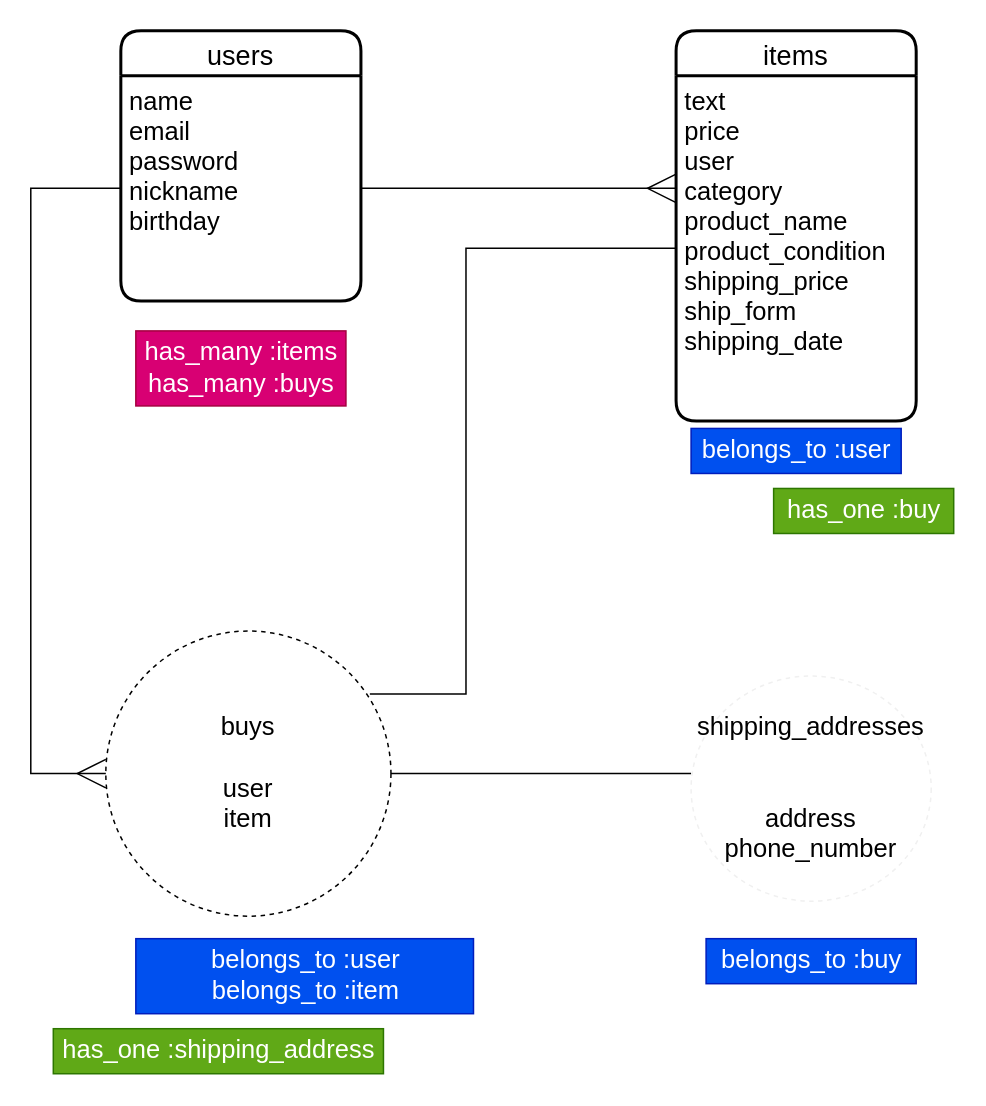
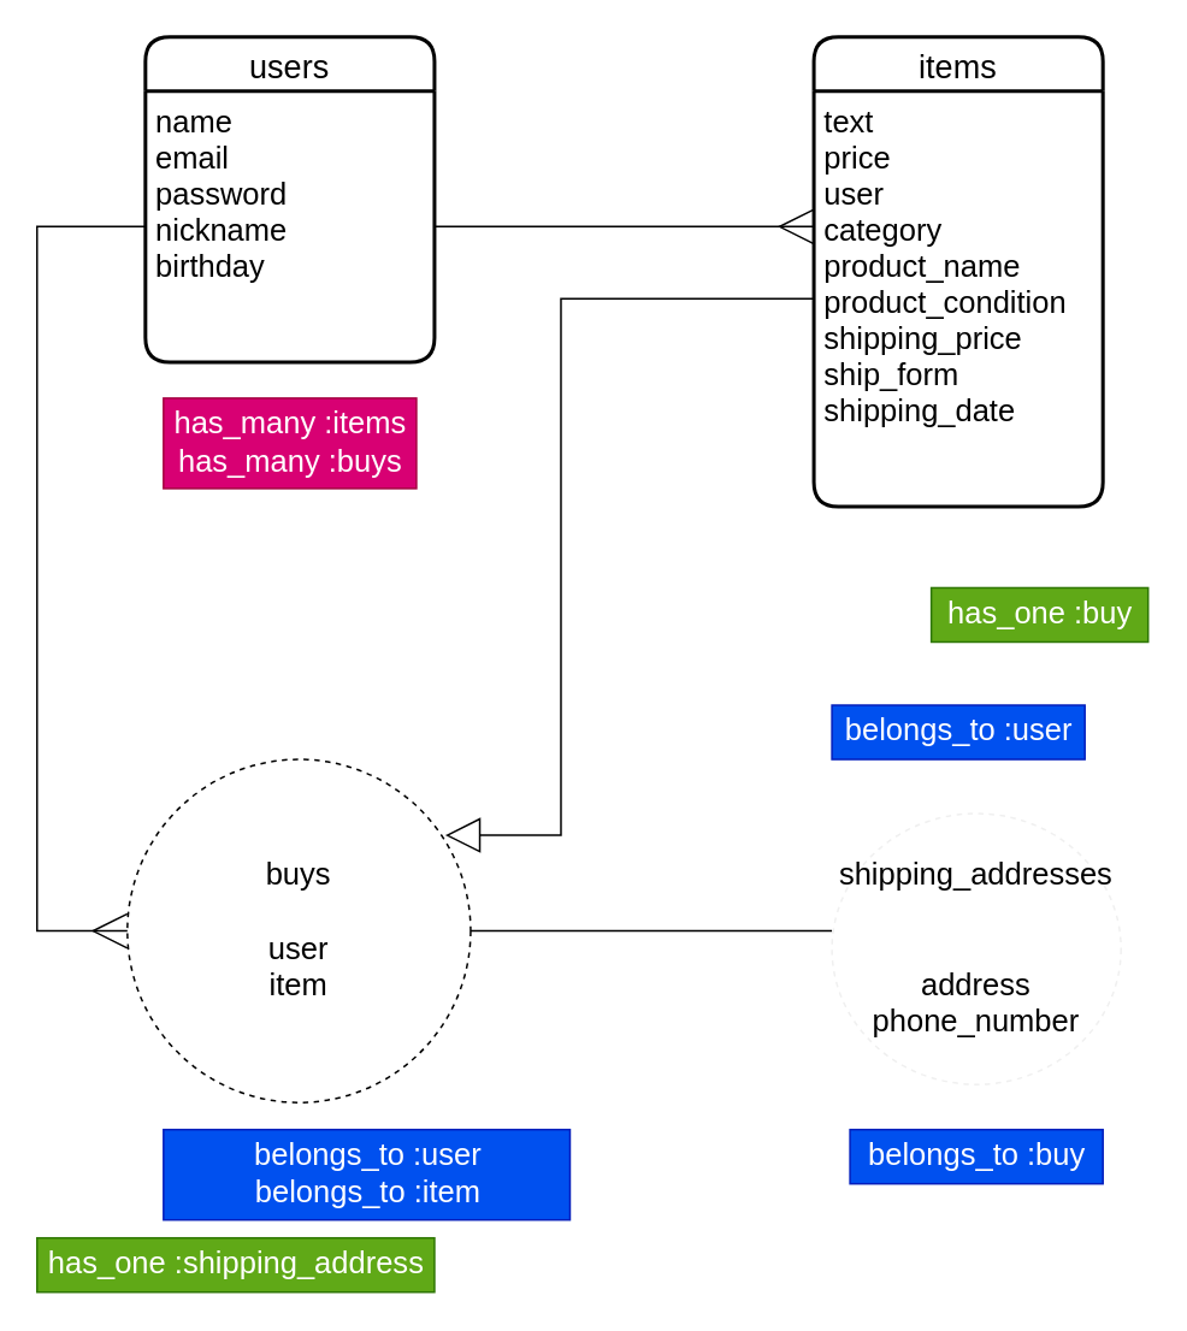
- <mxCell id="13" value="belongs_to :user" style="text;html=1;align=center;verticalAlign=middle;resizable=0;points=[];autosize=1;fontSize=17;fillColor=#0050ef;strokeColor=#001DBC;fontColor=#ffffff;" vertex="1" parent="1"><mxGeometry x="460" y="285" width="140" height="30" as="geometry" /></mxCell>
+ <mxCell id="13" value="belongs_to :user" style="text;html=1;align=center;verticalAlign=middle;resizable=0;points=[];autosize=1;fontSize=17;fillColor=#0050ef;strokeColor=#001DBC;fontColor=#ffffff;" vertex="1" parent="1"><mxGeometry x="460" y="390" width="140" height="30" as="geometry" /></mxCell>
- <mxCell id="17" style="edgeStyle=orthogonalEdgeStyle;rounded=0;orthogonalLoop=1;jettySize=auto;html=1;exitX=0;exitY=0.5;exitDx=0;exitDy=0;startSize=6;endArrow=none;endFill=0;endSize=17;fontSize=17;entryX=0.926;entryY=0.221;entryDx=0;entryDy=0;entryPerimeter=0;" edge="1" parent="1" source="5" target="7"><mxGeometry relative="1" as="geometry"><mxPoint x="310" y="480" as="targetPoint" /><Array as="points"><mxPoint x="310" y="165" /><mxPoint x="310" y="462" /></Array></mxGeometry></mxCell>
+ <mxCell id="17" style="edgeStyle=orthogonalEdgeStyle;rounded=0;orthogonalLoop=1;jettySize=auto;html=1;exitX=0;exitY=0.5;exitDx=0;exitDy=0;startSize=6;endArrow=block;endFill=0;endSize=17;fontSize=17;entryX=0.926;entryY=0.221;entryDx=0;entryDy=0;entryPerimeter=0;" edge="1" parent="1" source="5" target="7"><mxGeometry relative="1" as="geometry"><mxPoint x="310" y="480" as="targetPoint" /><Array as="points"><mxPoint x="310" y="165" /><mxPoint x="310" y="462" /></Array></mxGeometry></mxCell>
- <mxCell id="11" value="has_one :shipping_address" style="text;html=1;align=center;verticalAlign=middle;resizable=0;points=[];autosize=1;fontSize=17;fillColor=#60a917;strokeColor=#2D7600;fontColor=#ffffff;" vertex="1" parent="1"><mxGeometry x="35" y="685" width="220" height="30" as="geometry" /></mxCell>
+ <mxCell id="11" value="has_one :shipping_address" style="text;html=1;align=center;verticalAlign=middle;resizable=0;points=[];autosize=1;fontSize=17;fillColor=#60a917;strokeColor=#2D7600;fontColor=#ffffff;" vertex="1" parent="1"><mxGeometry x="20" y="685" width="220" height="30" as="geometry" /></mxCell>
